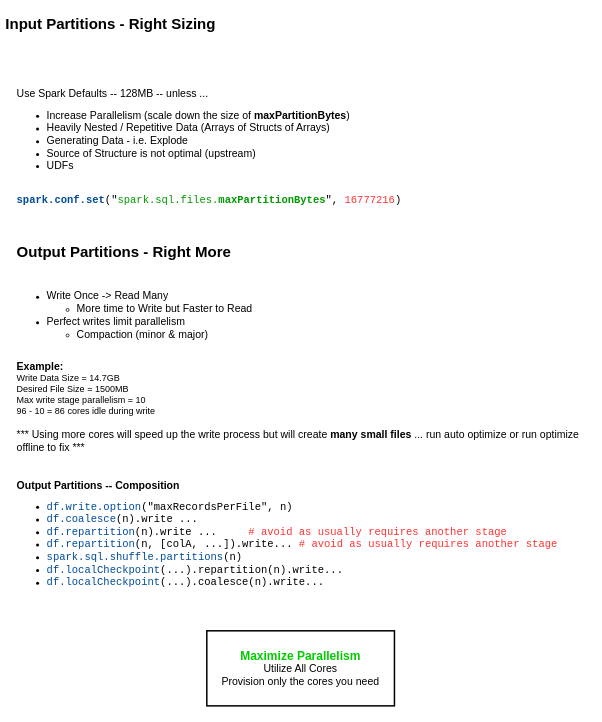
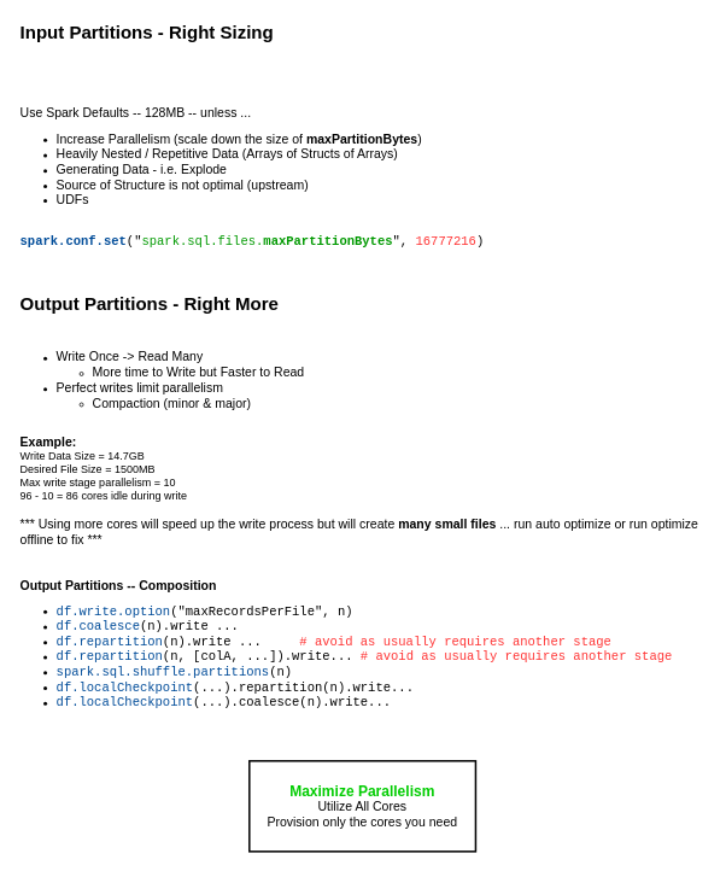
- <mxCell id="2" value="&lt;div align=&quot;left&quot;&gt;&lt;font style=&quot;font-size: 20px;&quot;&gt;&lt;b&gt;&lt;font&gt;Input Partitions - Right Sizing&lt;/font&gt;&lt;/b&gt;&lt;/font&gt;&lt;/div&gt;" style="text;html=1;align=left;verticalAlign=middle;whiteSpace=wrap;rounded=0;" vertex="1" parent="1"><mxGeometry x="5" y="15" width="630" height="30" as="geometry" /></mxCell>
+ <mxCell id="2" value="&lt;div align=&quot;left&quot;&gt;&lt;font style=&quot;font-size: 20px;&quot;&gt;&lt;b&gt;&lt;font&gt;Input Partitions - Right Sizing&lt;/font&gt;&lt;/b&gt;&lt;/font&gt;&lt;/div&gt;" style="text;html=1;align=left;verticalAlign=middle;whiteSpace=wrap;rounded=0;" vertex="1" parent="1"><mxGeometry x="20" y="20" width="630" height="30" as="geometry" /></mxCell>
